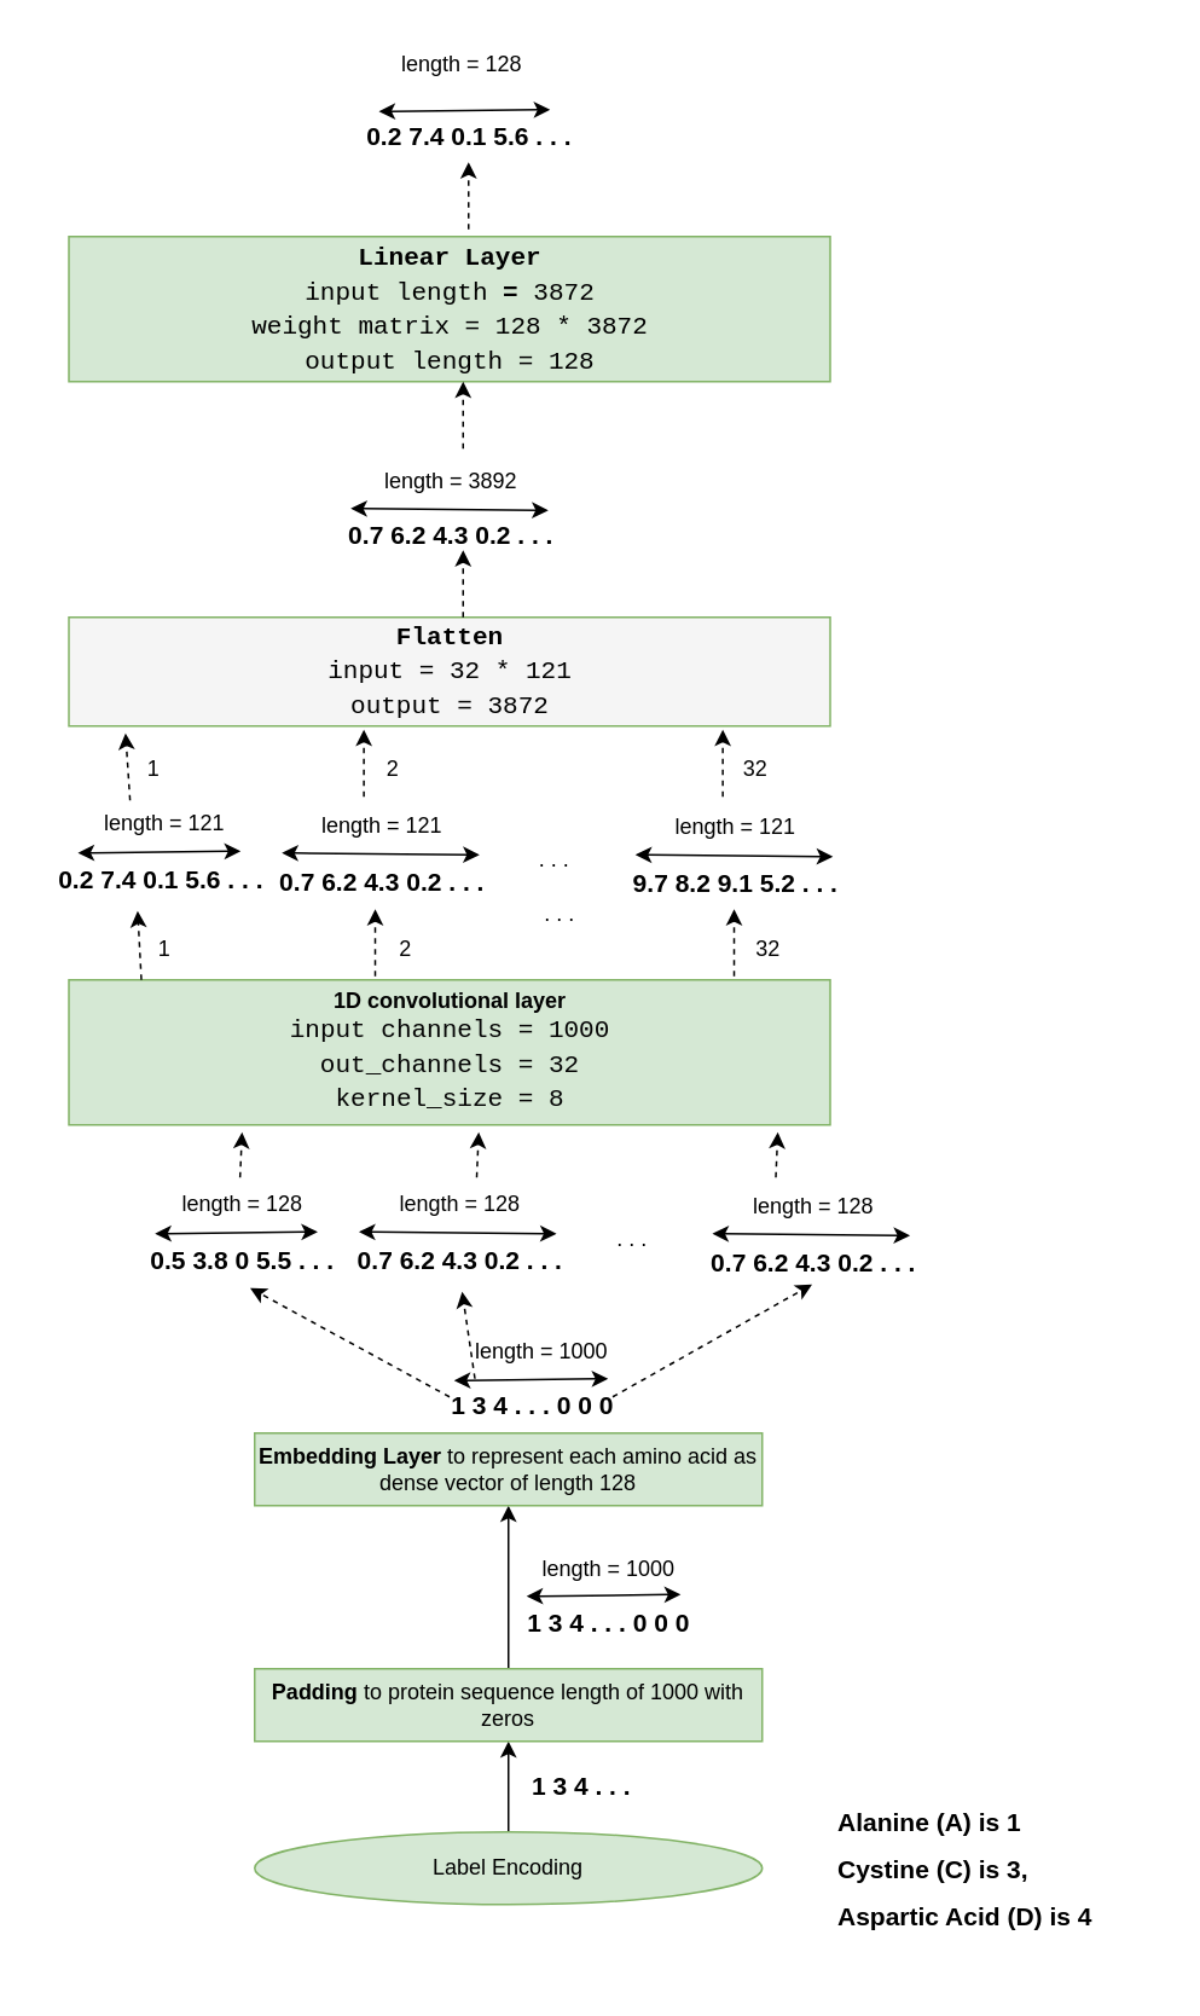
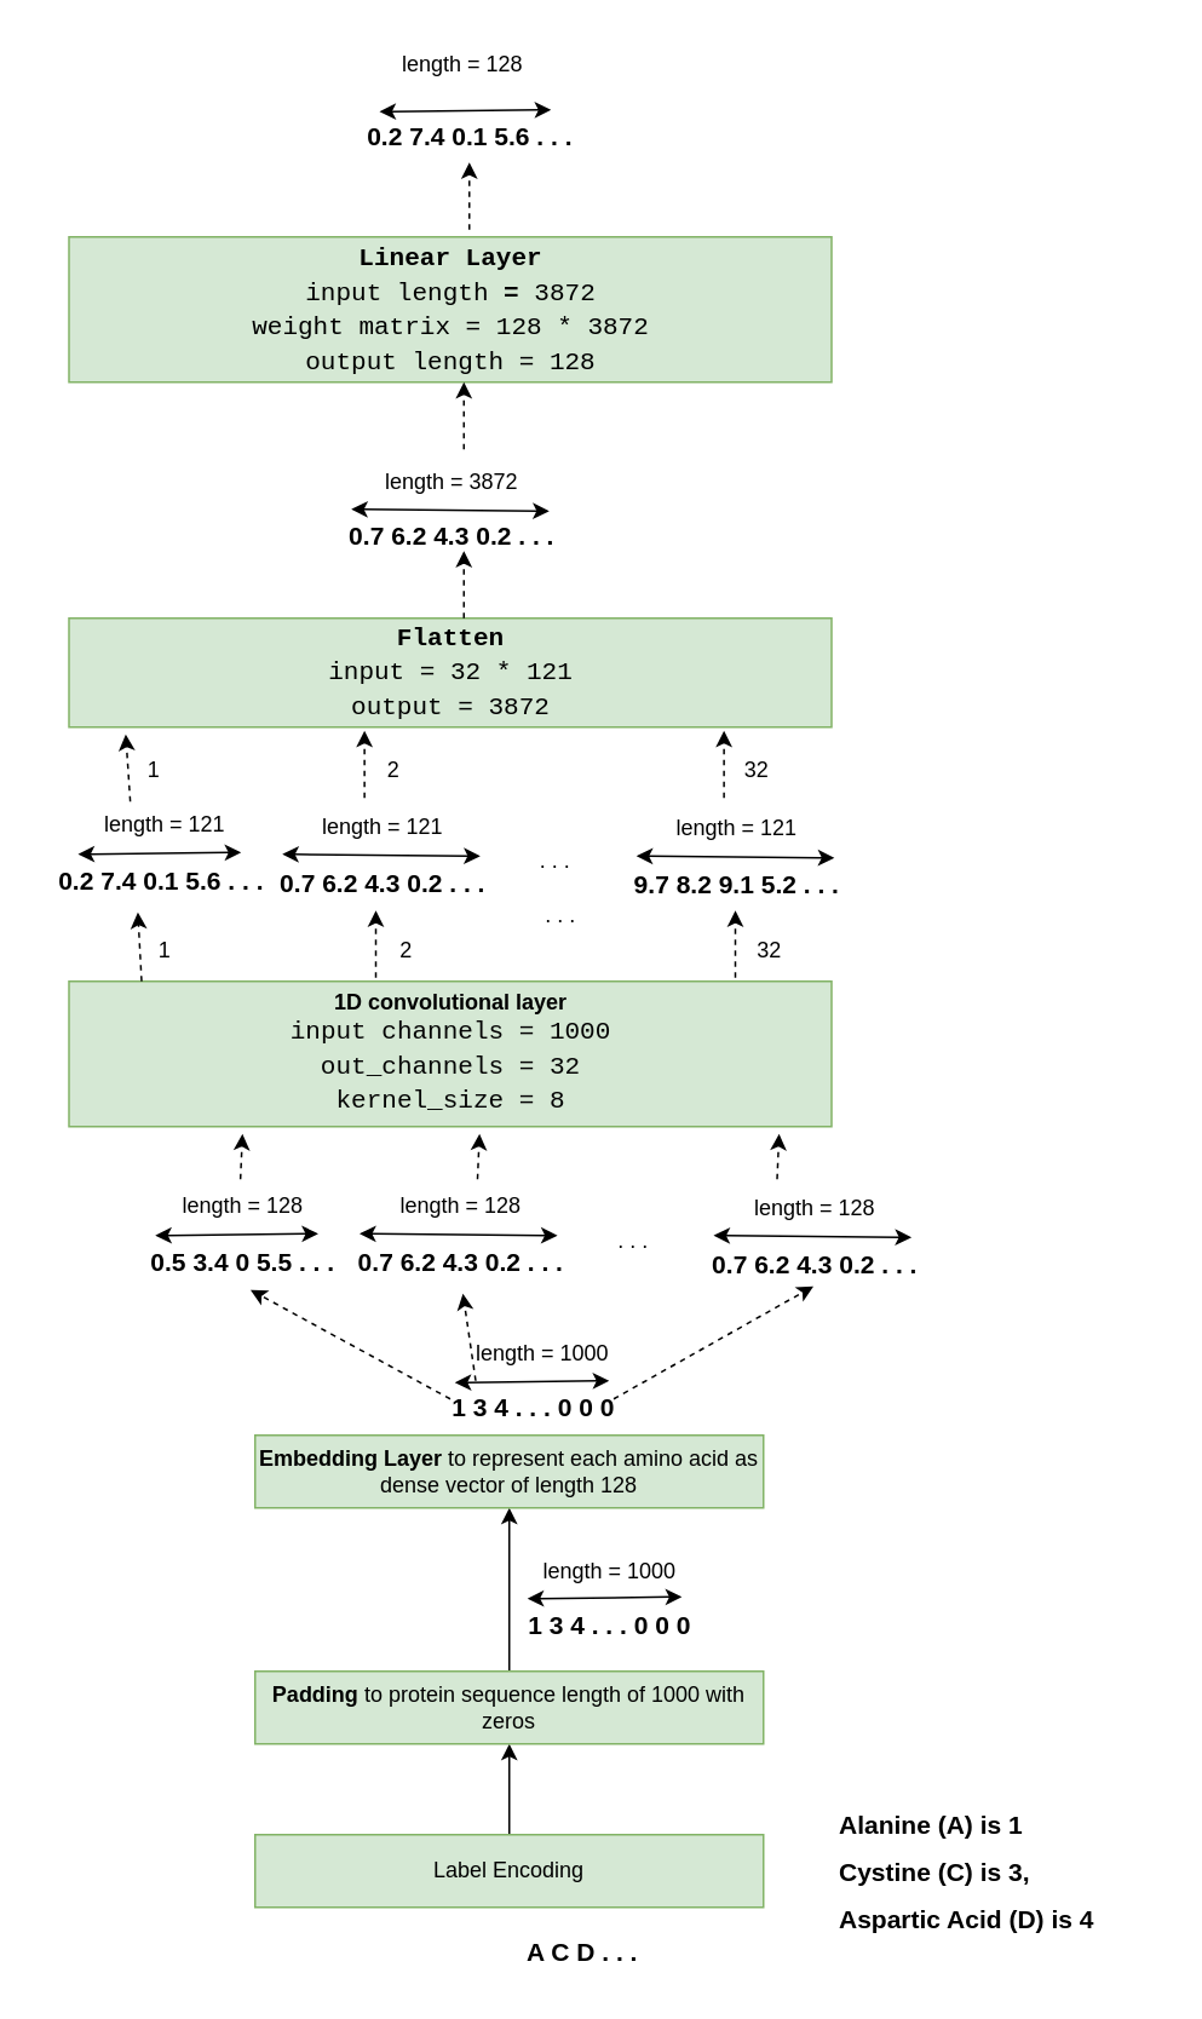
- <mxCell id="63" value="length = 3892" style="text;html=1;align=center;verticalAlign=middle;resizable=0;points=[];autosize=1;strokeColor=none;fillColor=none;" vertex="1" parent="1"><mxGeometry x="197.98" y="250" width="100" height="30" as="geometry" /></mxCell>
+ <mxCell id="63" value="length = 3872" style="text;html=1;align=center;verticalAlign=middle;resizable=0;points=[];autosize=1;strokeColor=none;fillColor=none;" vertex="1" parent="1"><mxGeometry x="197.98" y="250" width="100" height="30" as="geometry" /></mxCell>
- <mxCell id="61" value="&lt;div&gt;&lt;div style=&quot;font-family: Consolas, &amp;quot;Courier New&amp;quot;, monospace; font-size: 14px; line-height: 19px; white-space: pre;&quot;&gt;&lt;b&gt;Flatten&lt;/b&gt;&lt;/div&gt;&lt;/div&gt;&lt;div style=&quot;font-family: Consolas, &amp;quot;Courier New&amp;quot;, monospace; font-size: 14px; line-height: 19px; white-space: pre;&quot;&gt;input = 32 * 121&lt;/div&gt;&lt;div style=&quot;font-family: Consolas, &amp;quot;Courier New&amp;quot;, monospace; font-size: 14px; line-height: 19px; white-space: pre;&quot;&gt;output = 3872&lt;/div&gt;" style="rounded=0;whiteSpace=wrap;html=1;fillColor=#f5f5f5;strokeColor=#82b366;" vertex="1" parent="1"><mxGeometry x="37.5" y="340" width="420" height="60" as="geometry" /></mxCell>
+ <mxCell id="61" value="&lt;div&gt;&lt;div style=&quot;font-family: Consolas, &amp;quot;Courier New&amp;quot;, monospace; font-size: 14px; line-height: 19px; white-space: pre;&quot;&gt;&lt;b&gt;Flatten&lt;/b&gt;&lt;/div&gt;&lt;/div&gt;&lt;div style=&quot;font-family: Consolas, &amp;quot;Courier New&amp;quot;, monospace; font-size: 14px; line-height: 19px; white-space: pre;&quot;&gt;input = 32 * 121&lt;/div&gt;&lt;div style=&quot;font-family: Consolas, &amp;quot;Courier New&amp;quot;, monospace; font-size: 14px; line-height: 19px; white-space: pre;&quot;&gt;output = 3872&lt;/div&gt;" style="rounded=0;whiteSpace=wrap;html=1;fillColor=#d5e8d4;strokeColor=#82b366;" vertex="1" parent="1"><mxGeometry x="37.5" y="340" width="420" height="60" as="geometry" /></mxCell>
- <mxCell id="15" value="0.5 3.8 0 5.5 . . ." style="text;html=1;align=center;verticalAlign=middle;resizable=0;points=[];autosize=1;strokeColor=none;fillColor=none;fontSize=14;fontStyle=1" parent="1" vertex="1"><mxGeometry x="72.5" y="680" width="120" height="30" as="geometry" /></mxCell>
+ <mxCell id="15" value="0.5 3.4 0 5.5 . . ." style="text;html=1;align=center;verticalAlign=middle;resizable=0;points=[];autosize=1;strokeColor=none;fillColor=none;fontSize=14;fontStyle=1" parent="1" vertex="1"><mxGeometry x="72.5" y="680" width="120" height="30" as="geometry" /></mxCell>
- <mxCell id="8" value="1 3 4 . . ." style="text;html=1;align=center;verticalAlign=middle;resizable=0;points=[];autosize=1;strokeColor=none;fillColor=none;fontSize=14;fontStyle=1" parent="1" vertex="1"><mxGeometry x="280" y="970" width="80" height="30" as="geometry" /></mxCell>
- <mxCell id="3" value="Label Encoding" style="ellipse;whiteSpace=wrap;html=1;fillColor=#d5e8d4;strokeColor=#82b366;" parent="1" vertex="1"><mxGeometry x="140" y="1010" width="280" height="40" as="geometry" /></mxCell>
+ <mxCell id="3" value="Label Encoding" style="rounded=0;whiteSpace=wrap;html=1;fillColor=#d5e8d4;strokeColor=#82b366;" parent="1" vertex="1"><mxGeometry x="140" y="1010" width="280" height="40" as="geometry" /></mxCell>
+ <mxCell id="6" value="A C D . . ." style="text;html=1;align=center;verticalAlign=middle;resizable=0;points=[];autosize=1;strokeColor=none;fillColor=none;fontSize=14;fontStyle=1" parent="1" vertex="1"><mxGeometry x="280" y="1060" width="80" height="30" as="geometry" /></mxCell>
